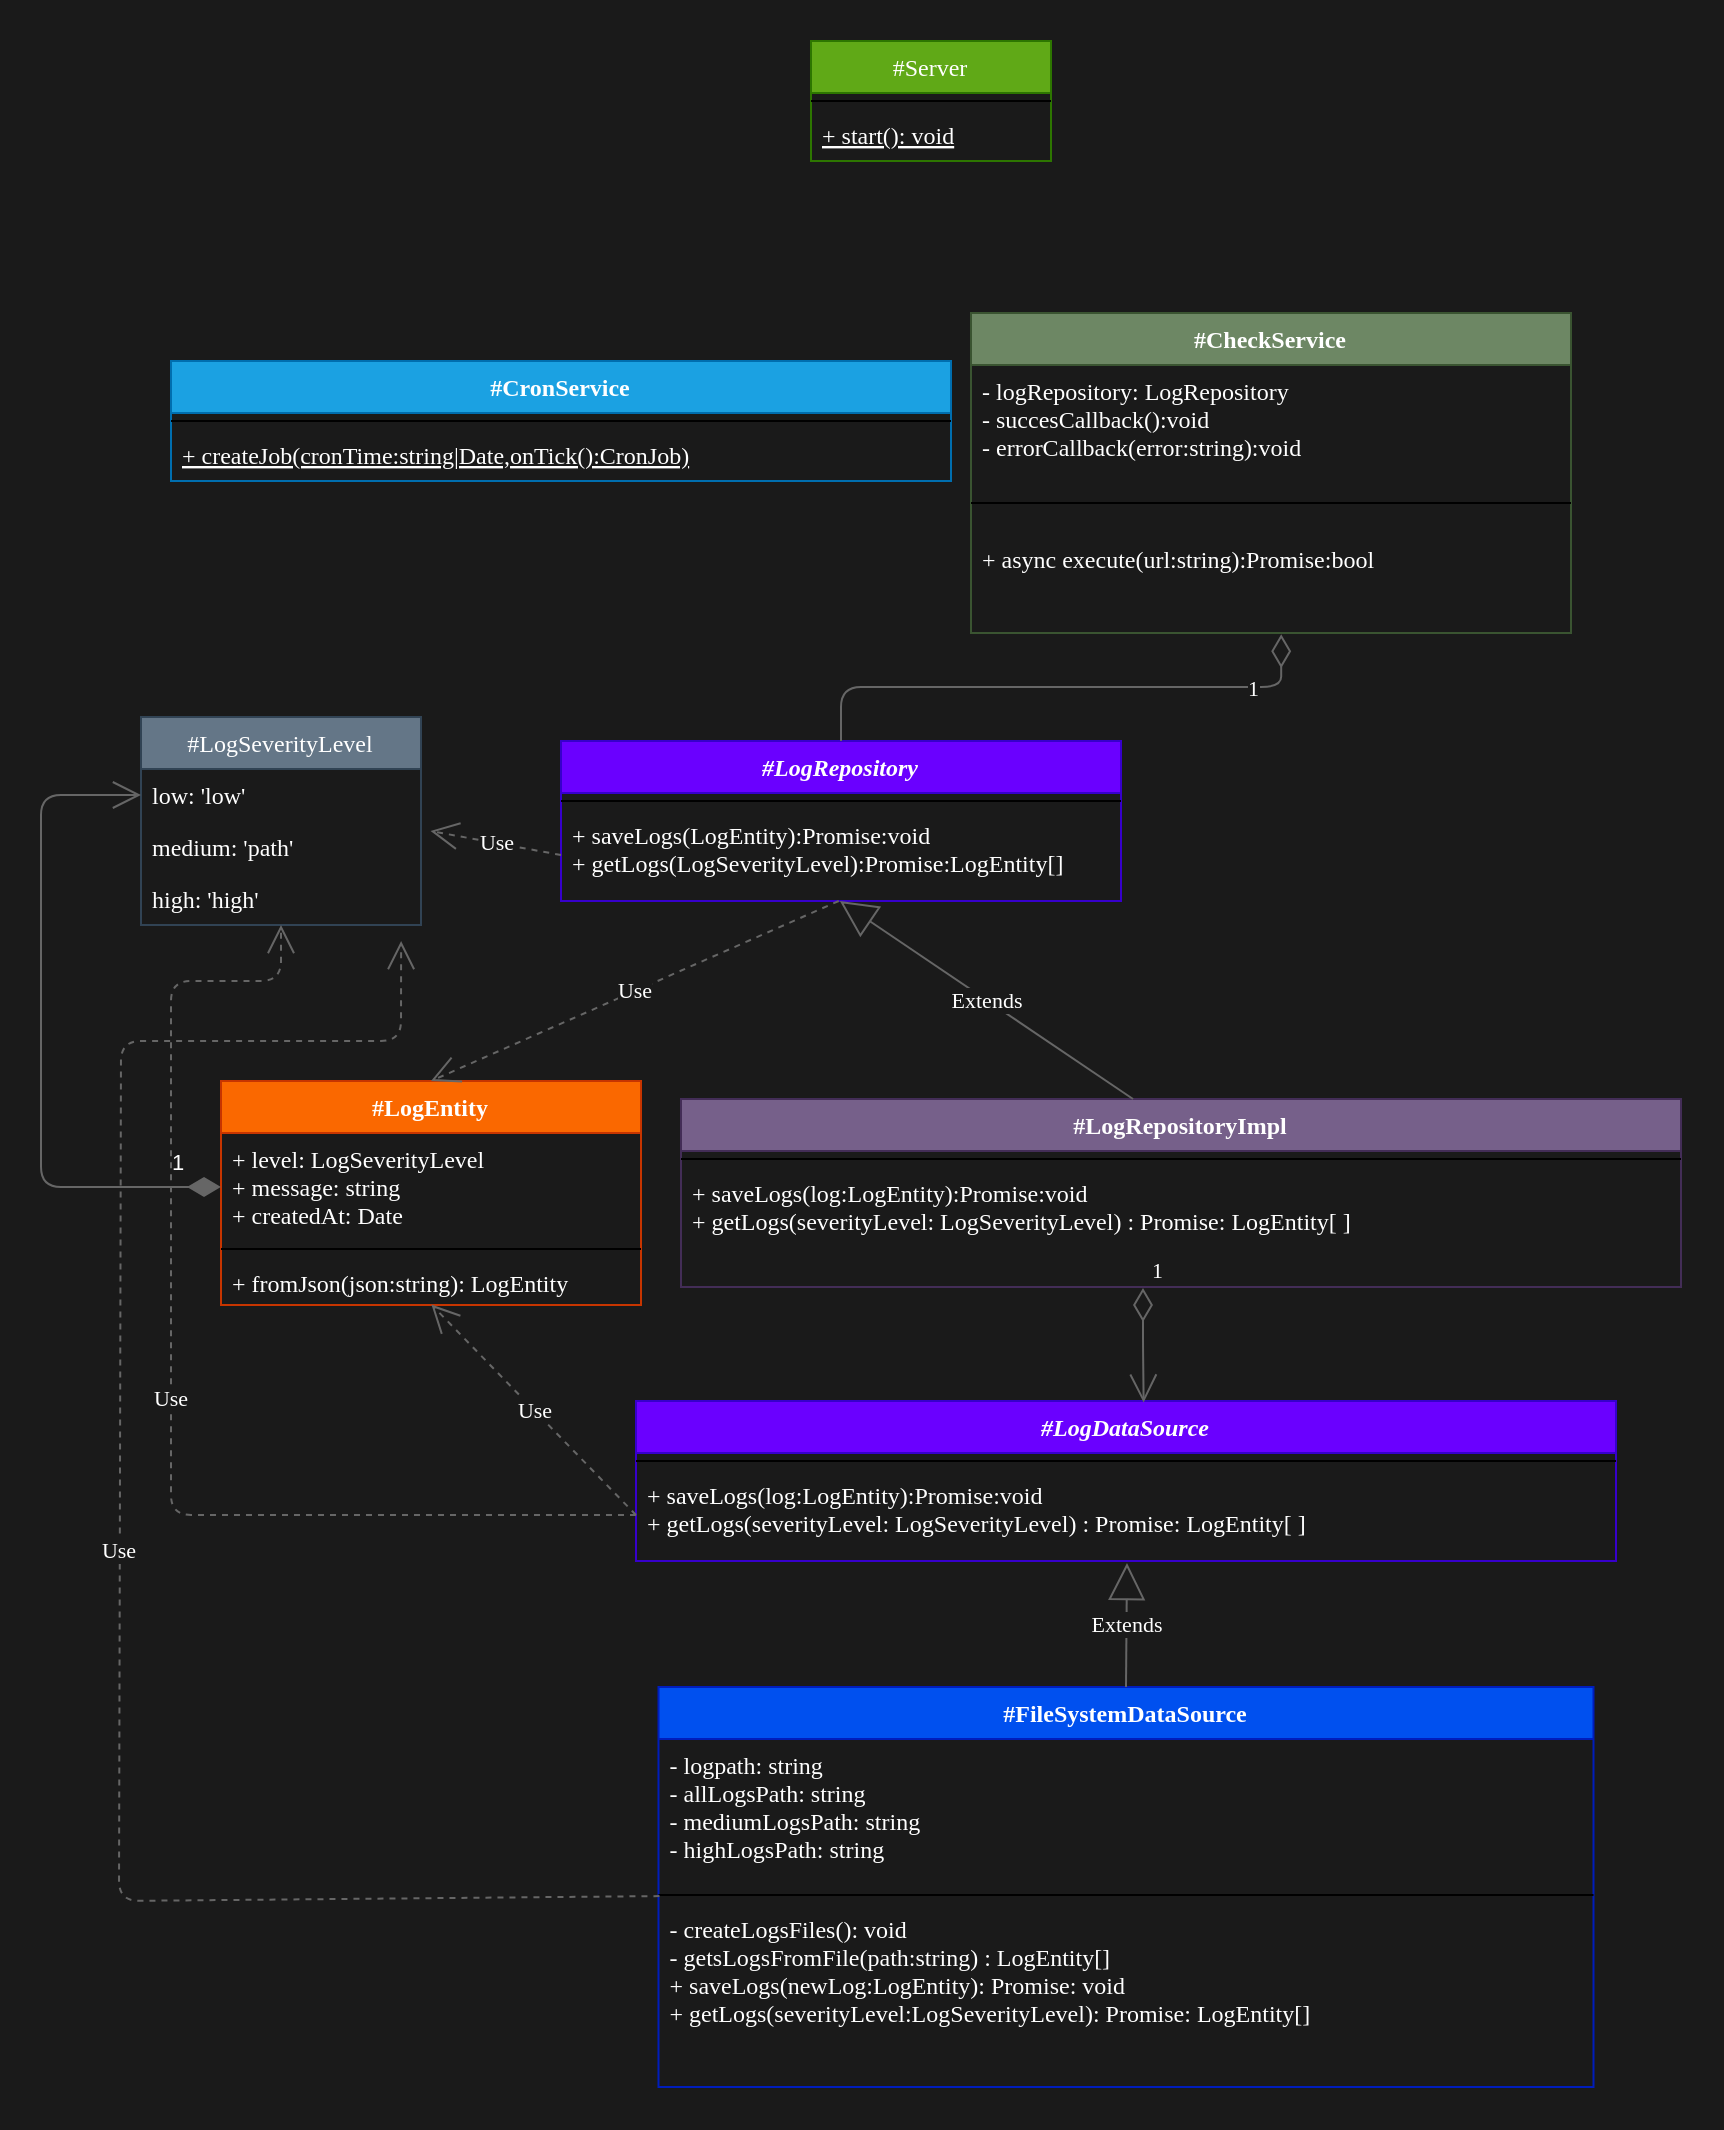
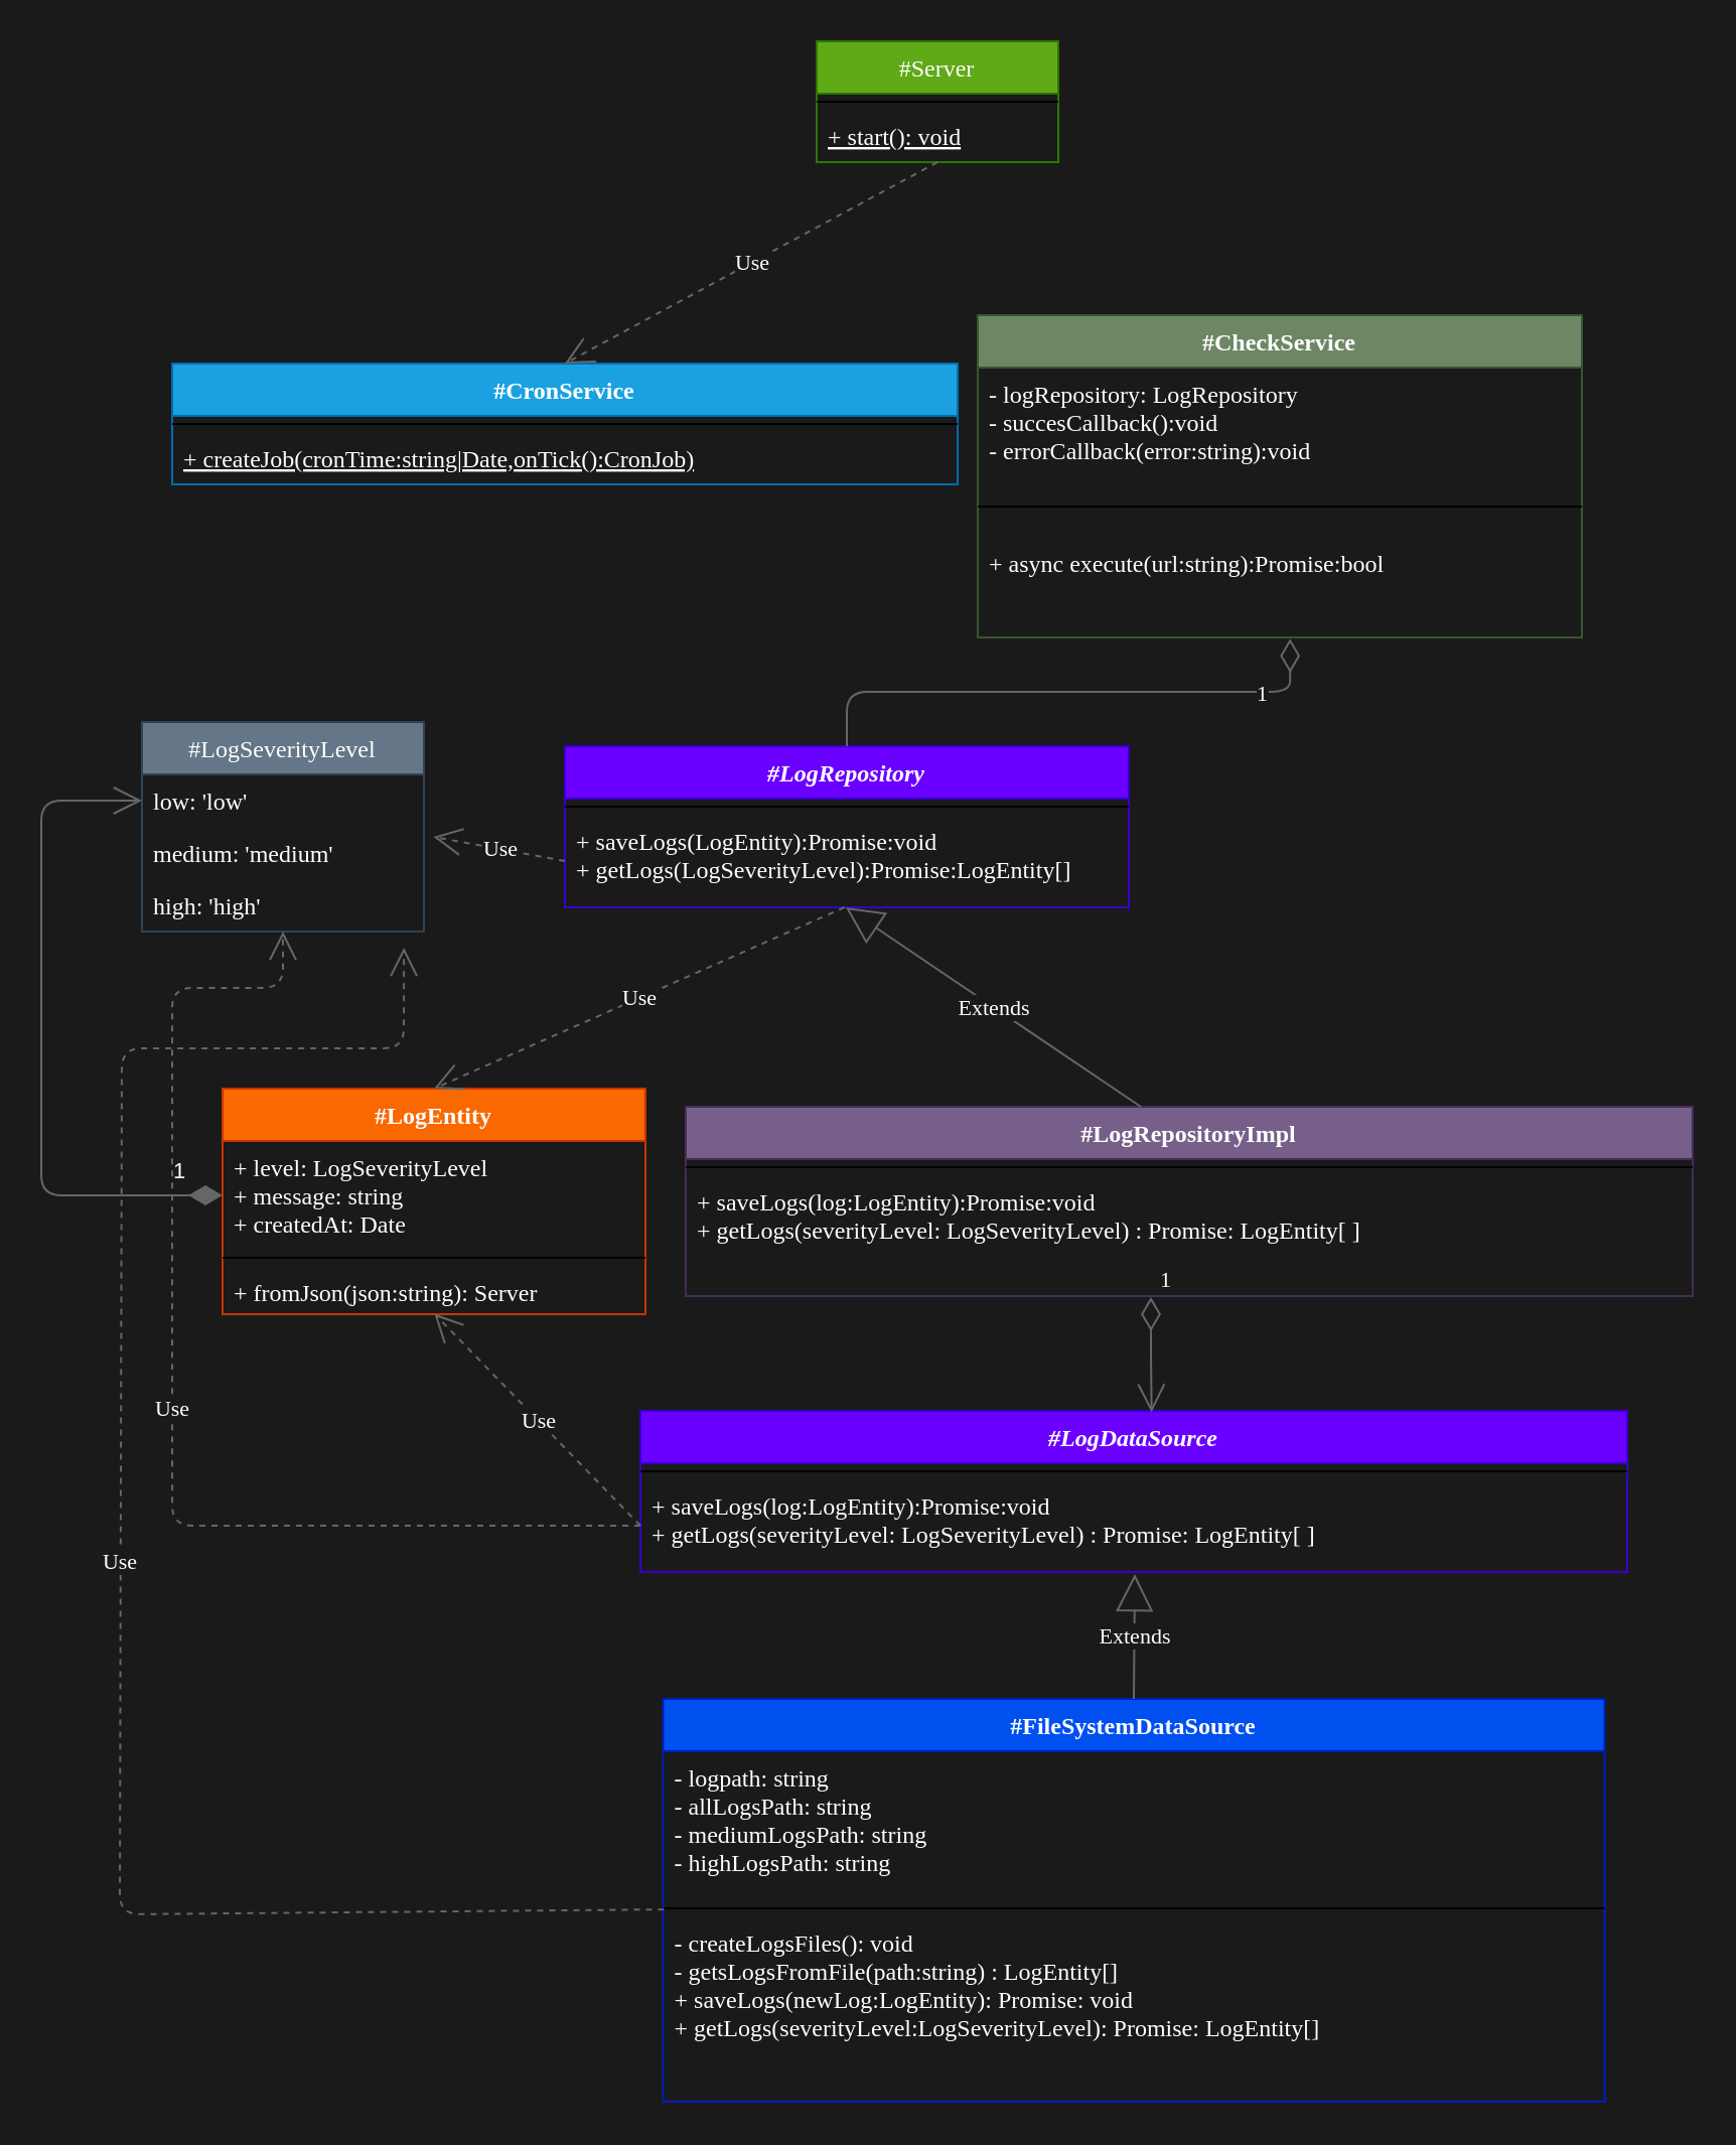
+ <mxCell id="8" value="&lt;font&gt;Use&lt;/font&gt;" style="endArrow=open;endSize=12;dashed=1;html=1;fontFamily=JetBrains Mono;exitX=0.5;exitY=1;exitDx=0;exitDy=0;entryX=0.5;entryY=0;entryDx=0;entryDy=0;fontSource=https%3A%2F%2Ffonts.googleapis.com%2Fcss%3Ffamily%3DJetBrains%2BMono;fontColor=#FFFFFF;fillColor=#f5f5f5;strokeColor=#666666;labelBackgroundColor=#1A1A1A;" parent="1" source="2" target="5" edge="1"><mxGeometry width="160" relative="1" as="geometry"><mxPoint x="335" y="260" as="sourcePoint" /><mxPoint x="255" y="170" as="targetPoint" /></mxGeometry></mxCell>
- <mxCell id="23" value="medium: 'path'" style="text;align=left;verticalAlign=top;spacingLeft=4;spacingRight=4;overflow=hidden;rotatable=0;points=[[0,0.5],[1,0.5]];portConstraint=eastwest;fontFamily=JetBrains Mono;fontSource=https%3A%2F%2Ffonts.googleapis.com%2Fcss%3Ffamily%3DJetBrains%2BMono;fontColor=#FFFFFF;labelBackgroundColor=#1A1A1A;" parent="21" vertex="1"><mxGeometry y="52" width="140" height="26" as="geometry" /></mxCell>
+ <mxCell id="23" value="medium: 'medium'" style="text;align=left;verticalAlign=top;spacingLeft=4;spacingRight=4;overflow=hidden;rotatable=0;points=[[0,0.5],[1,0.5]];portConstraint=eastwest;fontFamily=JetBrains Mono;fontSource=https%3A%2F%2Ffonts.googleapis.com%2Fcss%3Ffamily%3DJetBrains%2BMono;fontColor=#FFFFFF;labelBackgroundColor=#1A1A1A;" parent="21" vertex="1"><mxGeometry y="52" width="140" height="26" as="geometry" /></mxCell>
- <mxCell id="19" value="+ fromJson(json:string): LogEntity" style="text;align=left;verticalAlign=top;spacingLeft=4;spacingRight=4;overflow=hidden;rotatable=0;points=[[0,0.5],[1,0.5]];portConstraint=eastwest;fontFamily=JetBrains Mono;fontSource=https%3A%2F%2Ffonts.googleapis.com%2Fcss%3Ffamily%3DJetBrains%2BMono;fontColor=#FFFFFF;labelBackgroundColor=#1A1A1A;" parent="16" vertex="1"><mxGeometry y="88" width="210" height="24" as="geometry" /></mxCell>
+ <mxCell id="19" value="+ fromJson(json:string): Server" style="text;align=left;verticalAlign=top;spacingLeft=4;spacingRight=4;overflow=hidden;rotatable=0;points=[[0,0.5],[1,0.5]];portConstraint=eastwest;fontFamily=JetBrains Mono;fontSource=https%3A%2F%2Ffonts.googleapis.com%2Fcss%3Ffamily%3DJetBrains%2BMono;fontColor=#FFFFFF;labelBackgroundColor=#1A1A1A;" parent="16" vertex="1"><mxGeometry y="88" width="210" height="24" as="geometry" /></mxCell>
